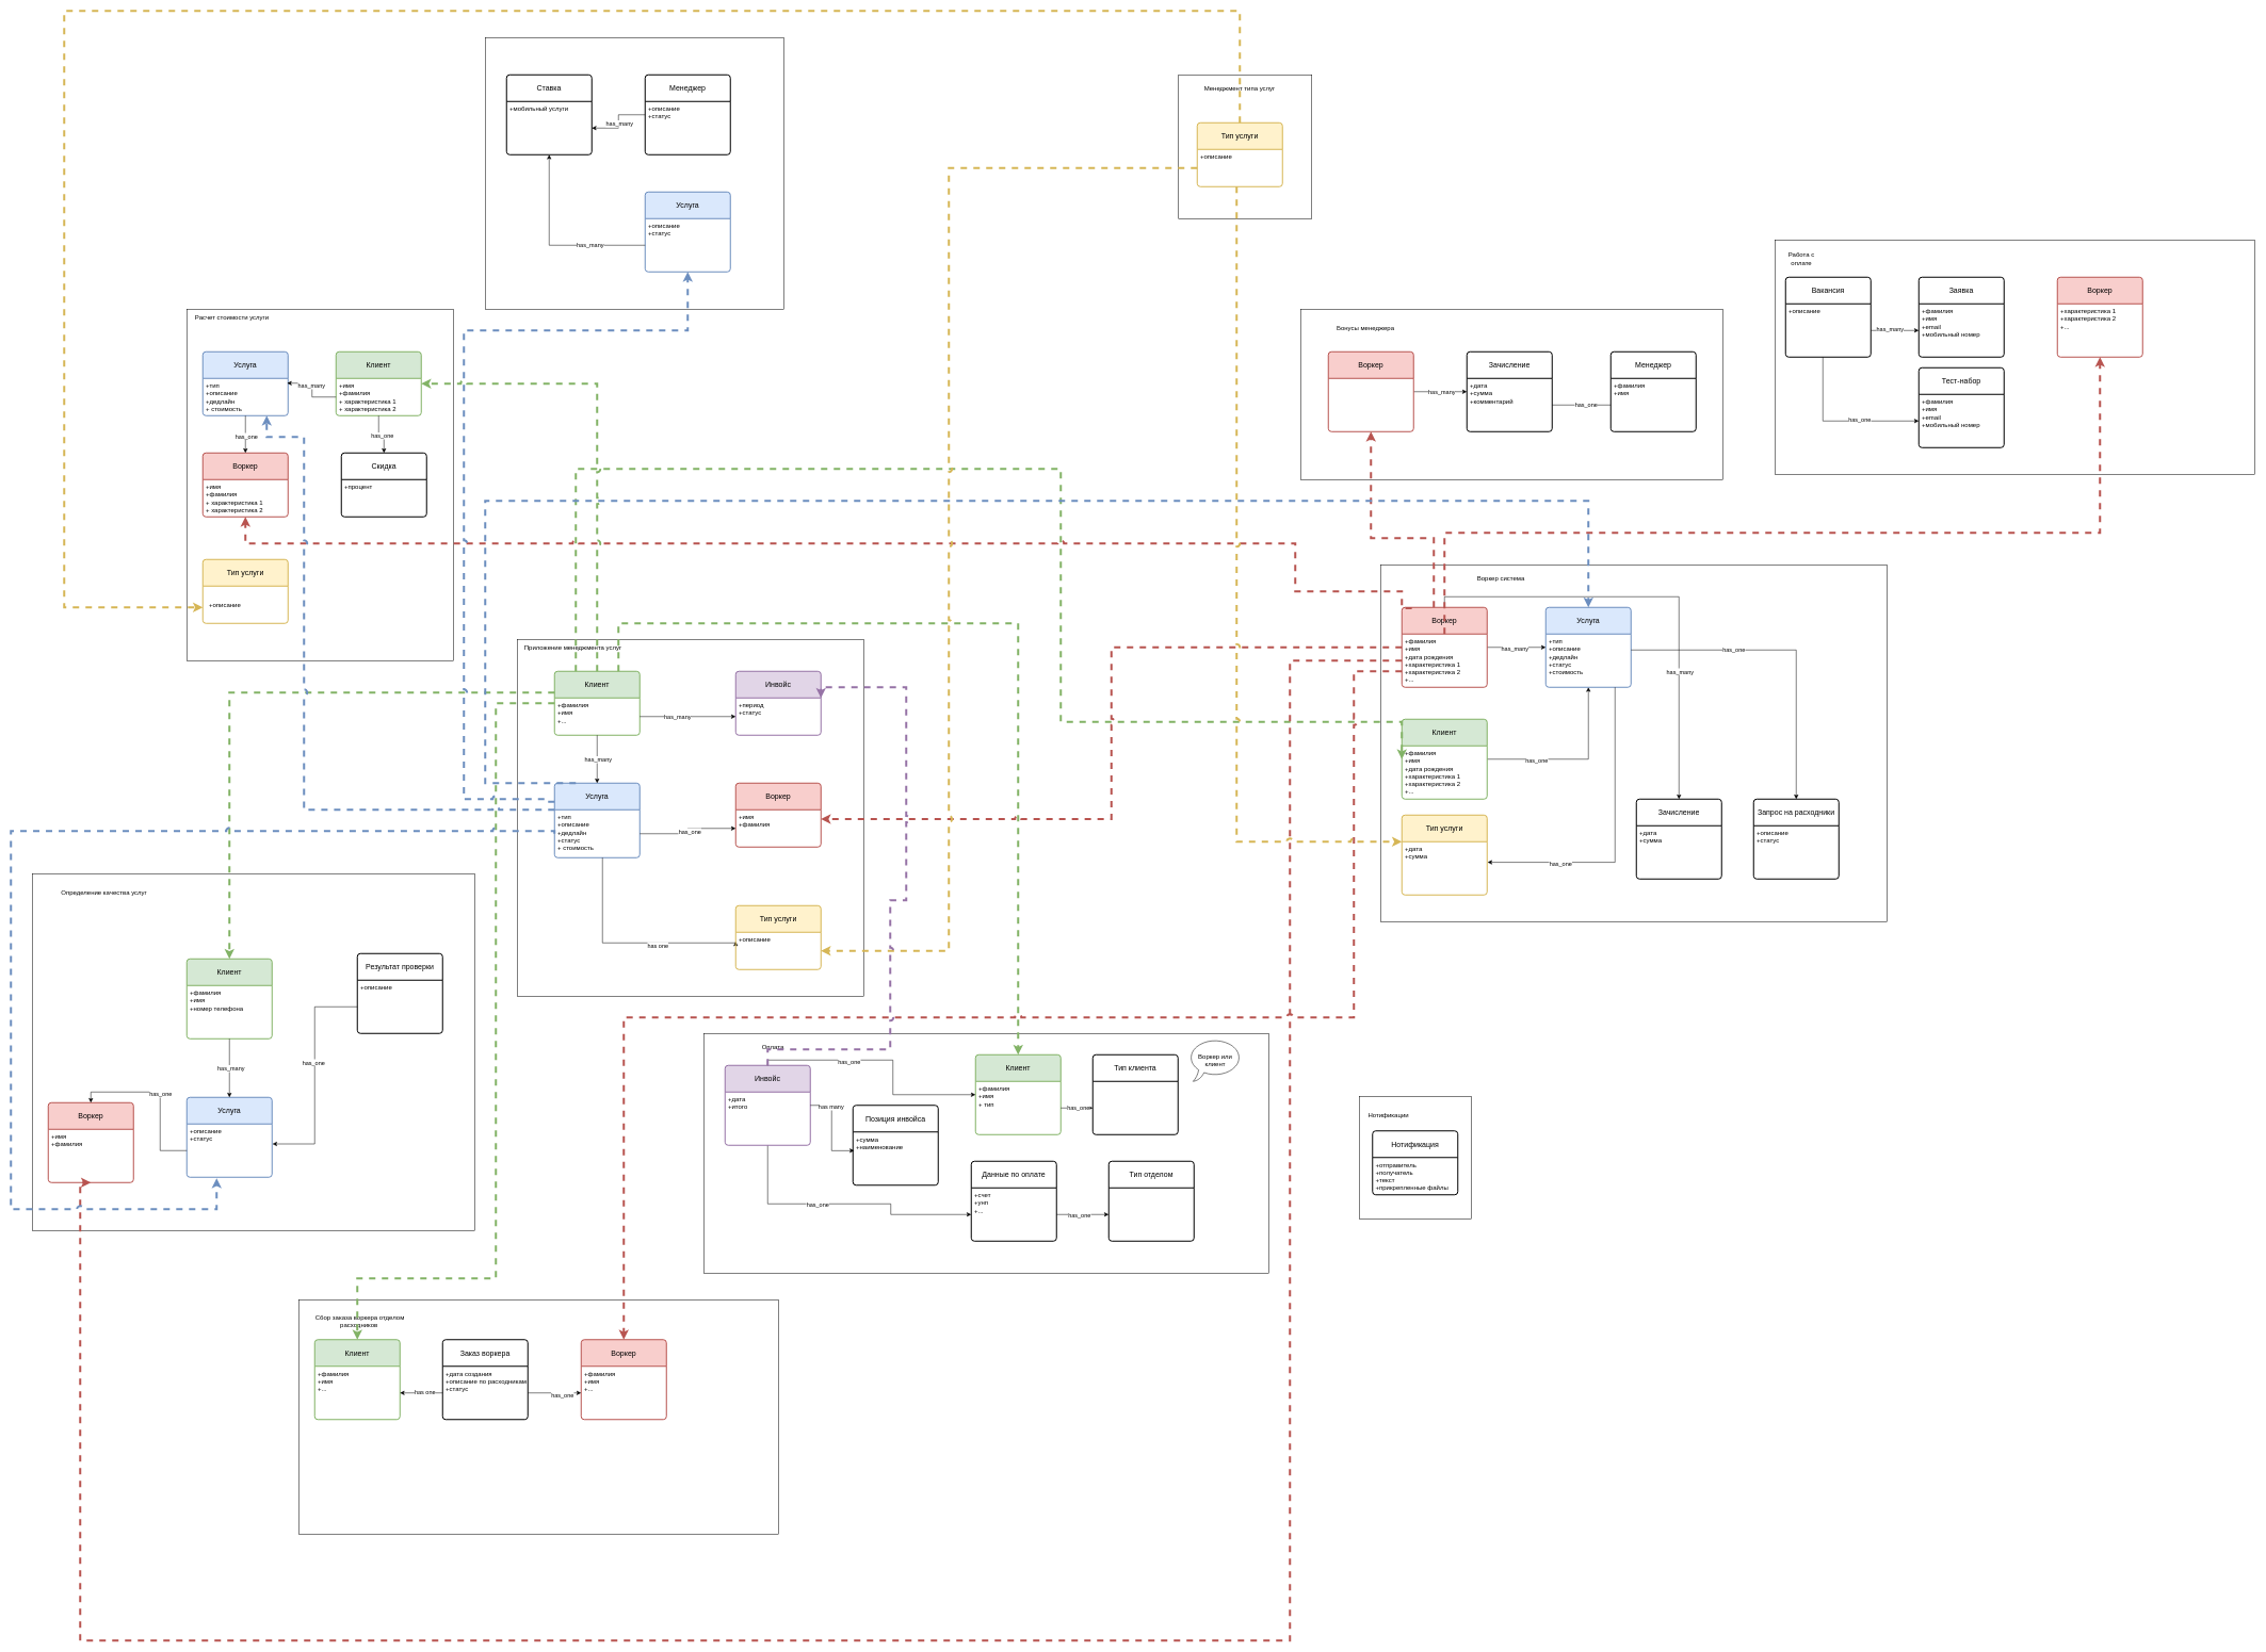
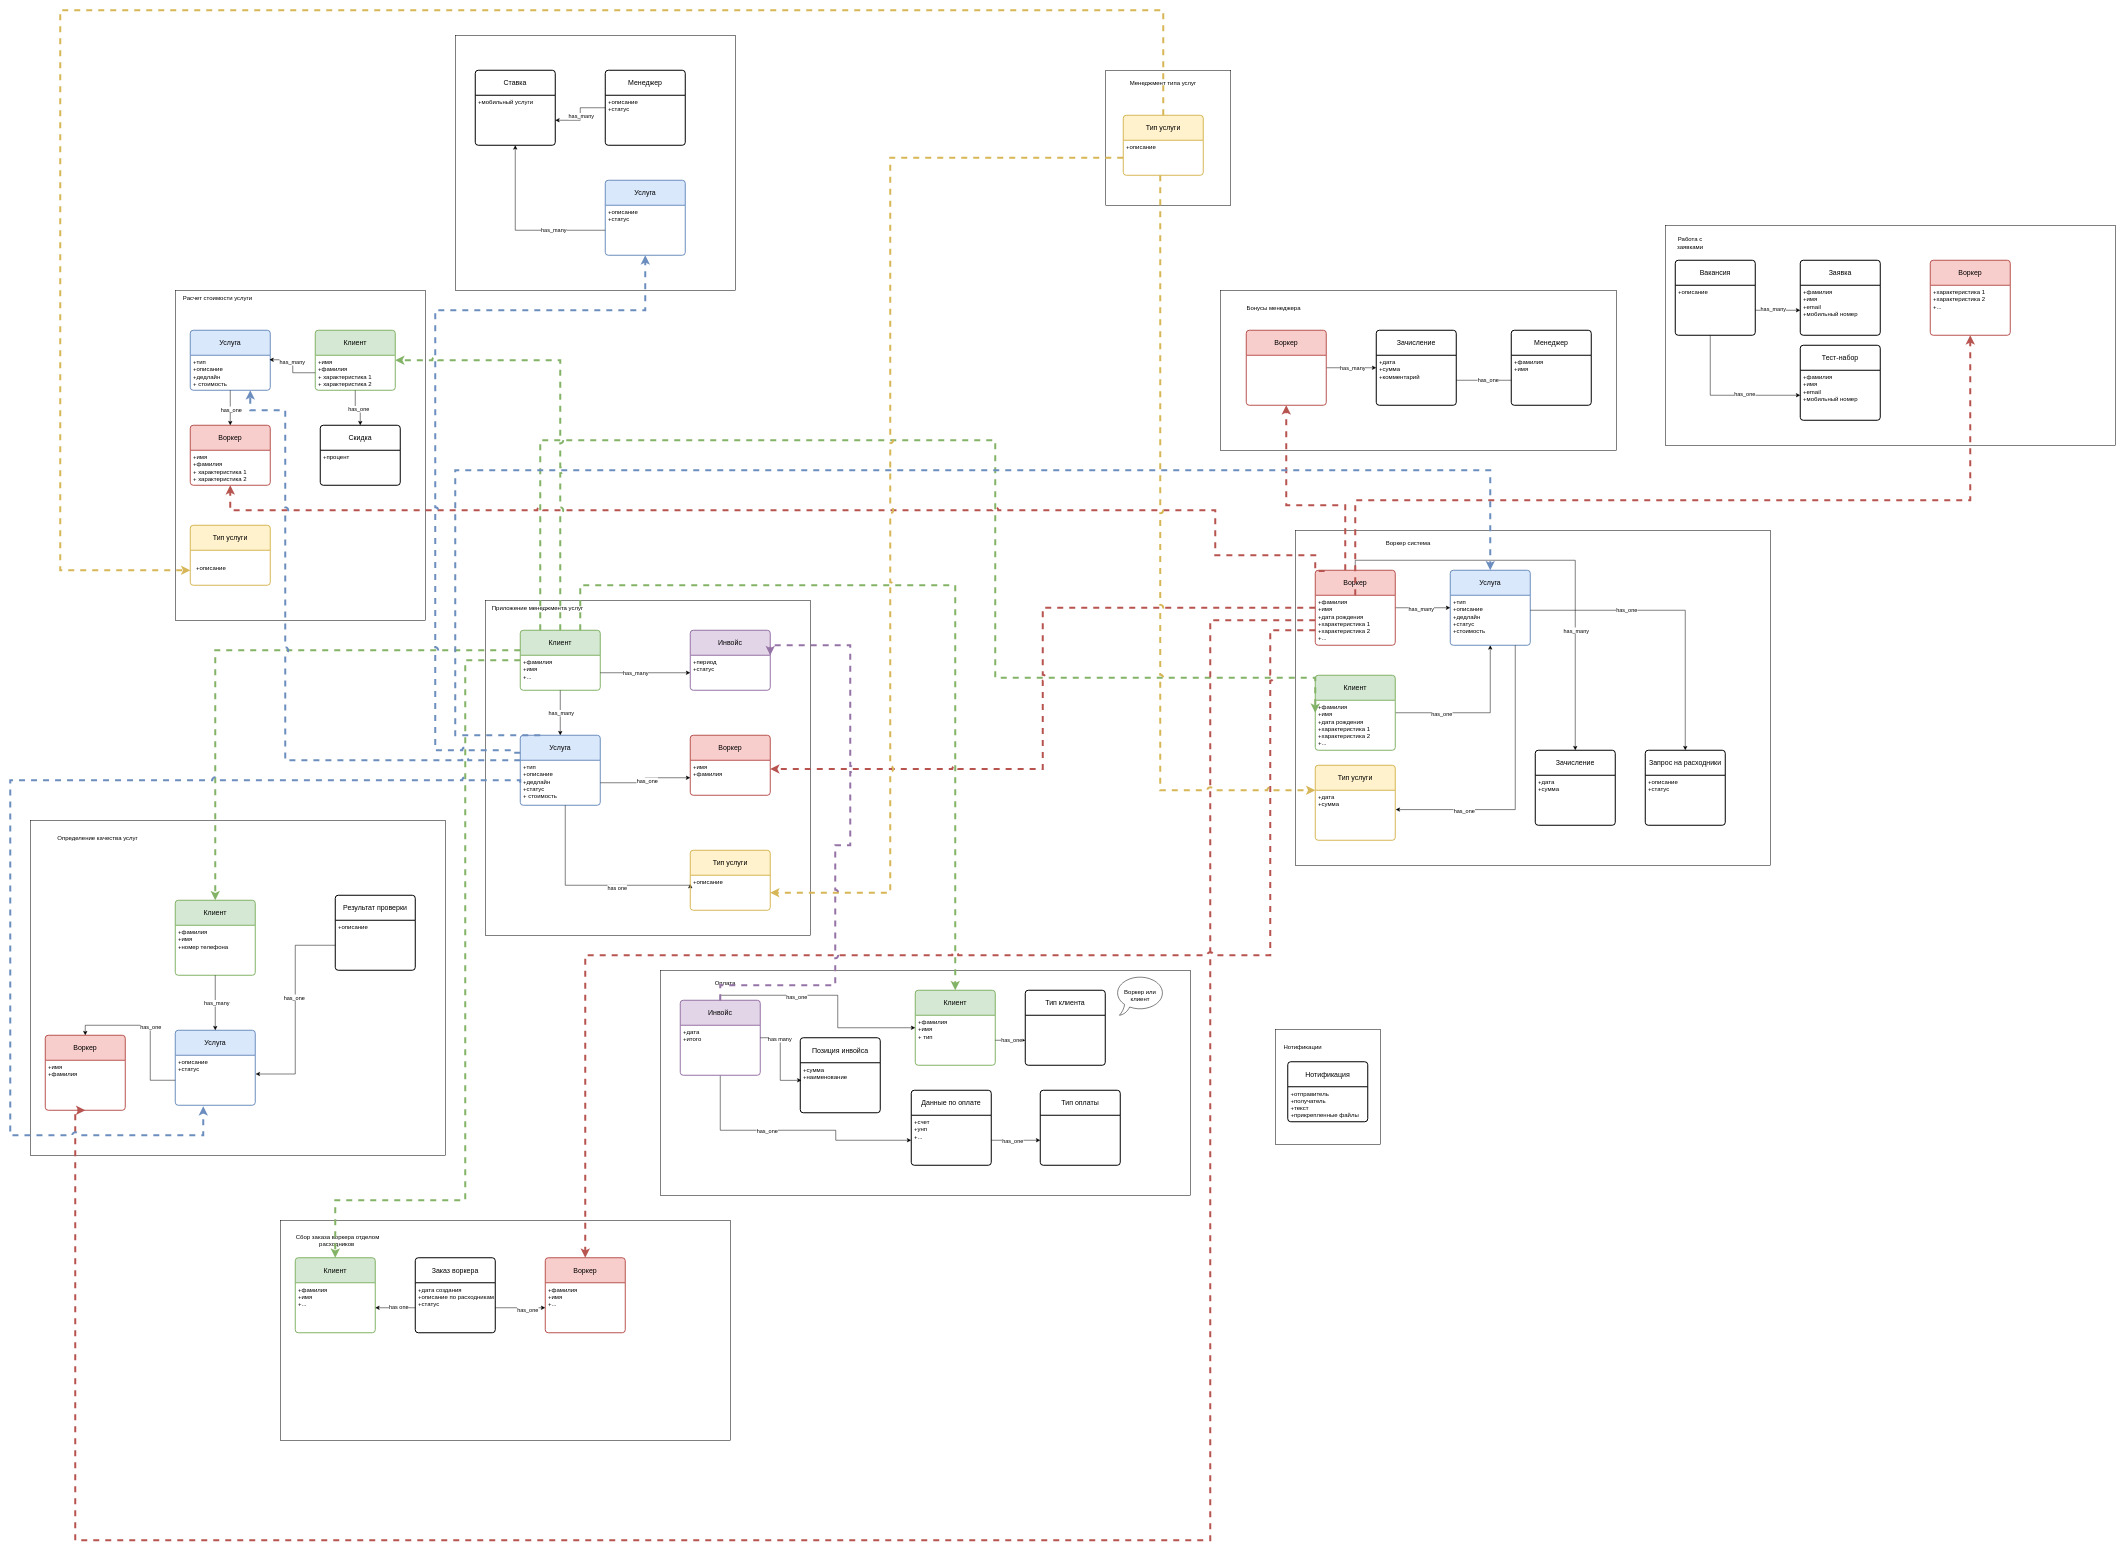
- <mxCell id="79" value="Работа с оплате" style="text;html=1;align=center;verticalAlign=middle;whiteSpace=wrap;rounded=0;" parent="77" vertex="1"><mxGeometry x="20" y="20" width="60" height="30" as="geometry" /></mxCell>
+ <mxCell id="79" value="Работа с заявками" style="text;html=1;align=center;verticalAlign=middle;whiteSpace=wrap;rounded=0;" parent="77" vertex="1"><mxGeometry x="20" y="20" width="60" height="30" as="geometry" /></mxCell>
- <mxCell id="94" value="Бонусы менеджера" style="text;html=1;align=center;verticalAlign=middle;whiteSpace=wrap;rounded=0;" parent="92" vertex="1"><mxGeometry x="37" y="20" width="170" height="30" as="geometry" /></mxCell>
+ <mxCell id="94" value="Бонусы менеджера" style="text;html=1;align=center;verticalAlign=middle;whiteSpace=wrap;rounded=0;" parent="92" vertex="1"><mxGeometry x="22" y="20" width="170" height="30" as="geometry" /></mxCell>
- <mxCell id="121" value="Тип отделом" style="swimlane;childLayout=stackLayout;horizontal=1;startSize=50;horizontalStack=0;rounded=1;fontSize=14;fontStyle=0;strokeWidth=2;resizeParent=0;resizeLast=1;shadow=0;dashed=0;align=center;arcSize=4;whiteSpace=wrap;html=1;" parent="104" vertex="1"><mxGeometry x="760" y="240" width="160" height="150" as="geometry" /></mxCell>
+ <mxCell id="121" value="Тип оплаты" style="swimlane;childLayout=stackLayout;horizontal=1;startSize=50;horizontalStack=0;rounded=1;fontSize=14;fontStyle=0;strokeWidth=2;resizeParent=0;resizeLast=1;shadow=0;dashed=0;align=center;arcSize=4;whiteSpace=wrap;html=1;" parent="104" vertex="1"><mxGeometry x="760" y="240" width="160" height="150" as="geometry" /></mxCell>
